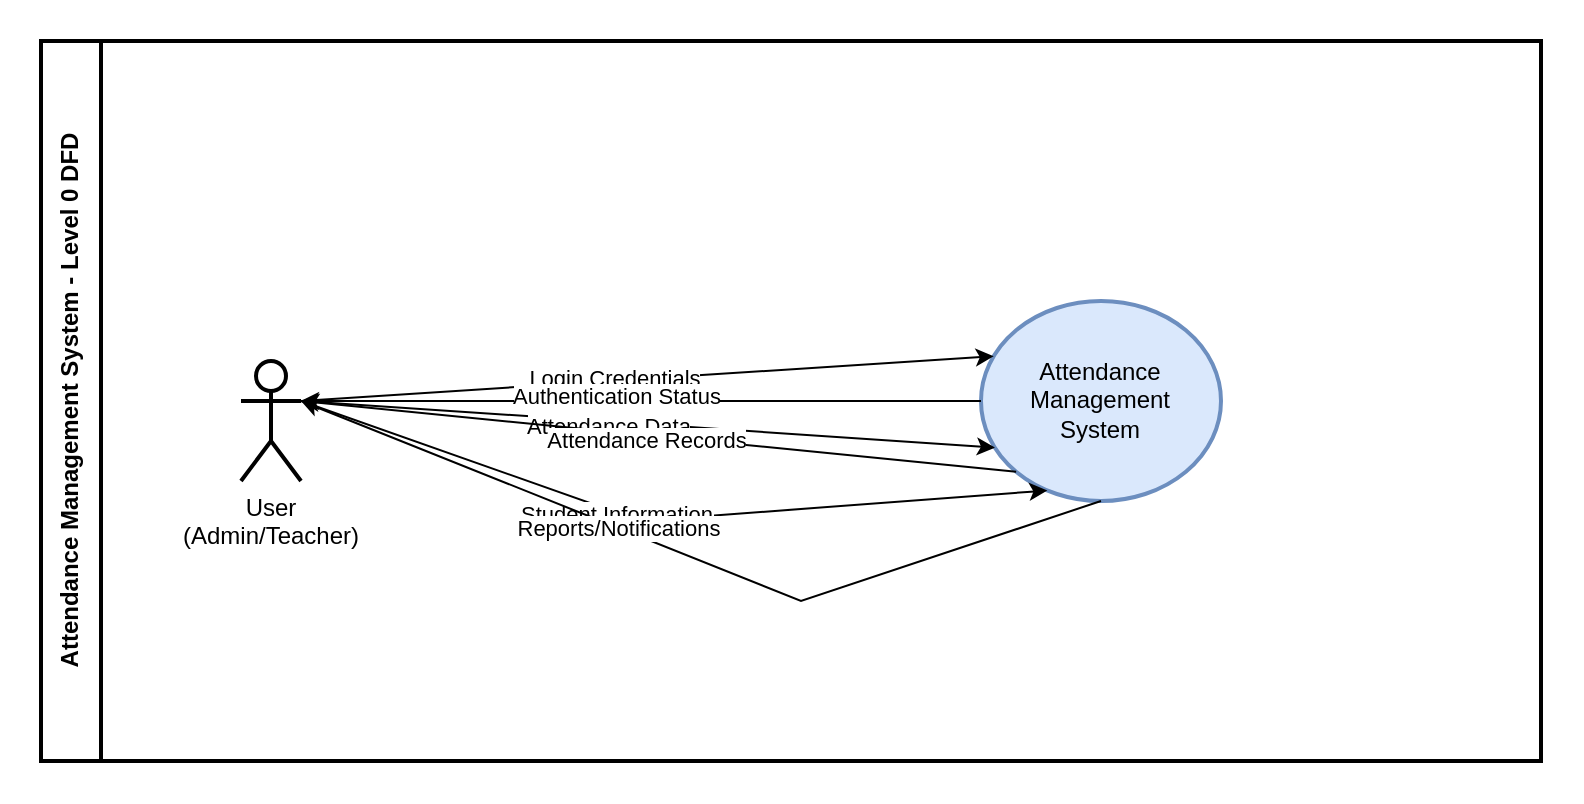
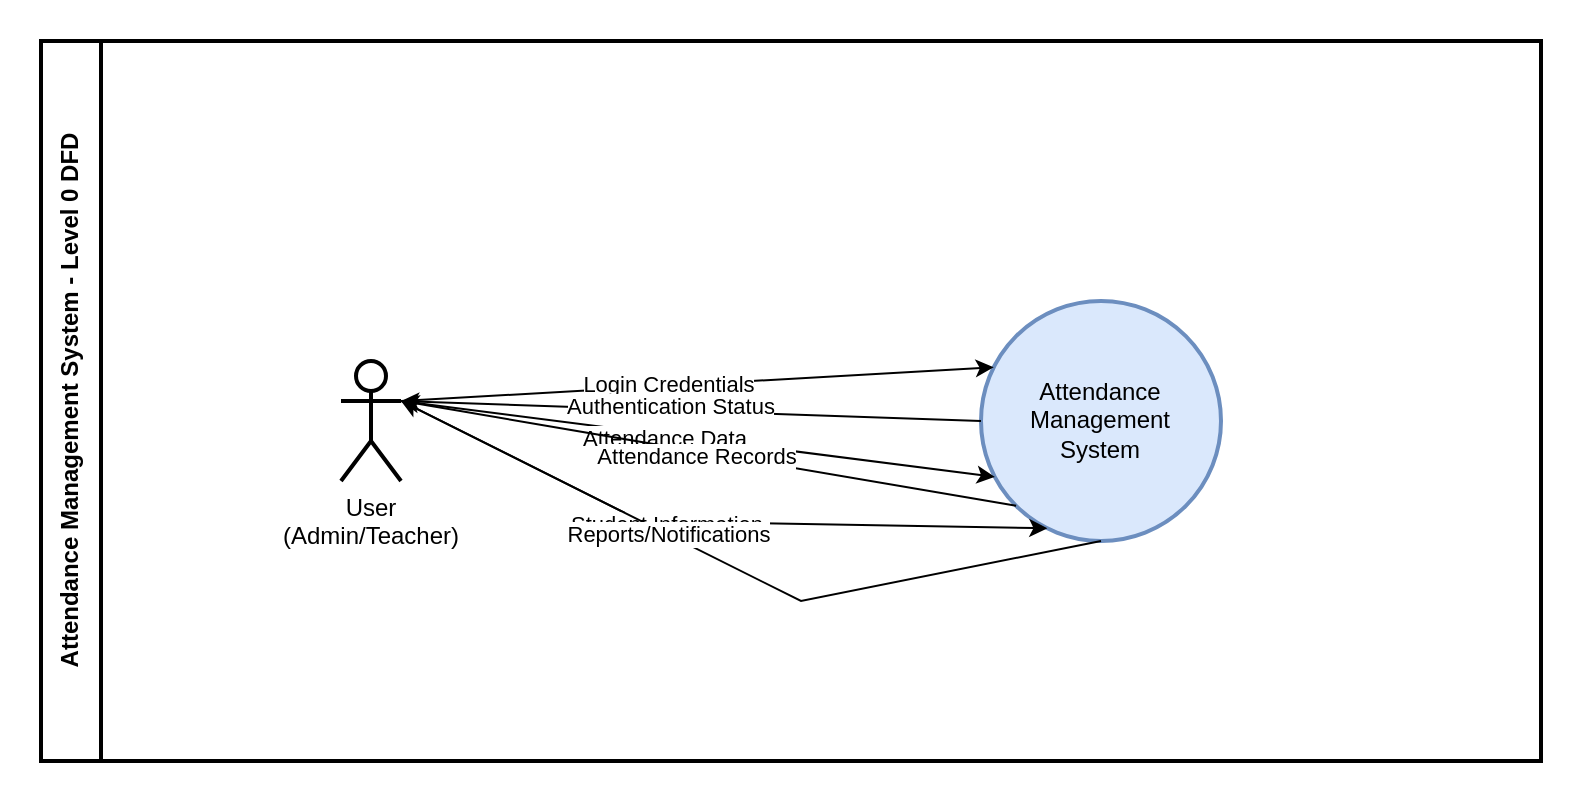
- <mxCell id="4" value="Attendance&lt;br&gt;Management&lt;br&gt;System" style="ellipse;whiteSpace=wrap;html=1;fillColor=#dae8fc;strokeColor=#6c8ebf;strokeWidth=2;" parent="2" vertex="1"><mxGeometry x="470" y="130" width="120" height="100" as="geometry" /></mxCell>
+ <mxCell id="4" value="Attendance&lt;br&gt;Management&lt;br&gt;System" style="ellipse;whiteSpace=wrap;html=1;fillColor=#dae8fc;strokeColor=#6c8ebf;strokeWidth=2;" parent="2" vertex="1"><mxGeometry x="470" y="130" width="120" height="120" as="geometry" /></mxCell>
- <mxCell id="3" value="User&lt;br&gt;(Admin/Teacher)" style="shape=umlActor;verticalLabelPosition=bottom;verticalAlign=top;html=1;strokeWidth=2;" parent="2" vertex="1"><mxGeometry x="100" y="160" width="30" height="60" as="geometry" /></mxCell>
+ <mxCell id="3" value="User&lt;br&gt;(Admin/Teacher)" style="shape=umlActor;verticalLabelPosition=bottom;verticalAlign=top;html=1;strokeWidth=2;" parent="2" vertex="1"><mxGeometry x="150" y="160" width="30" height="60" as="geometry" /></mxCell>
